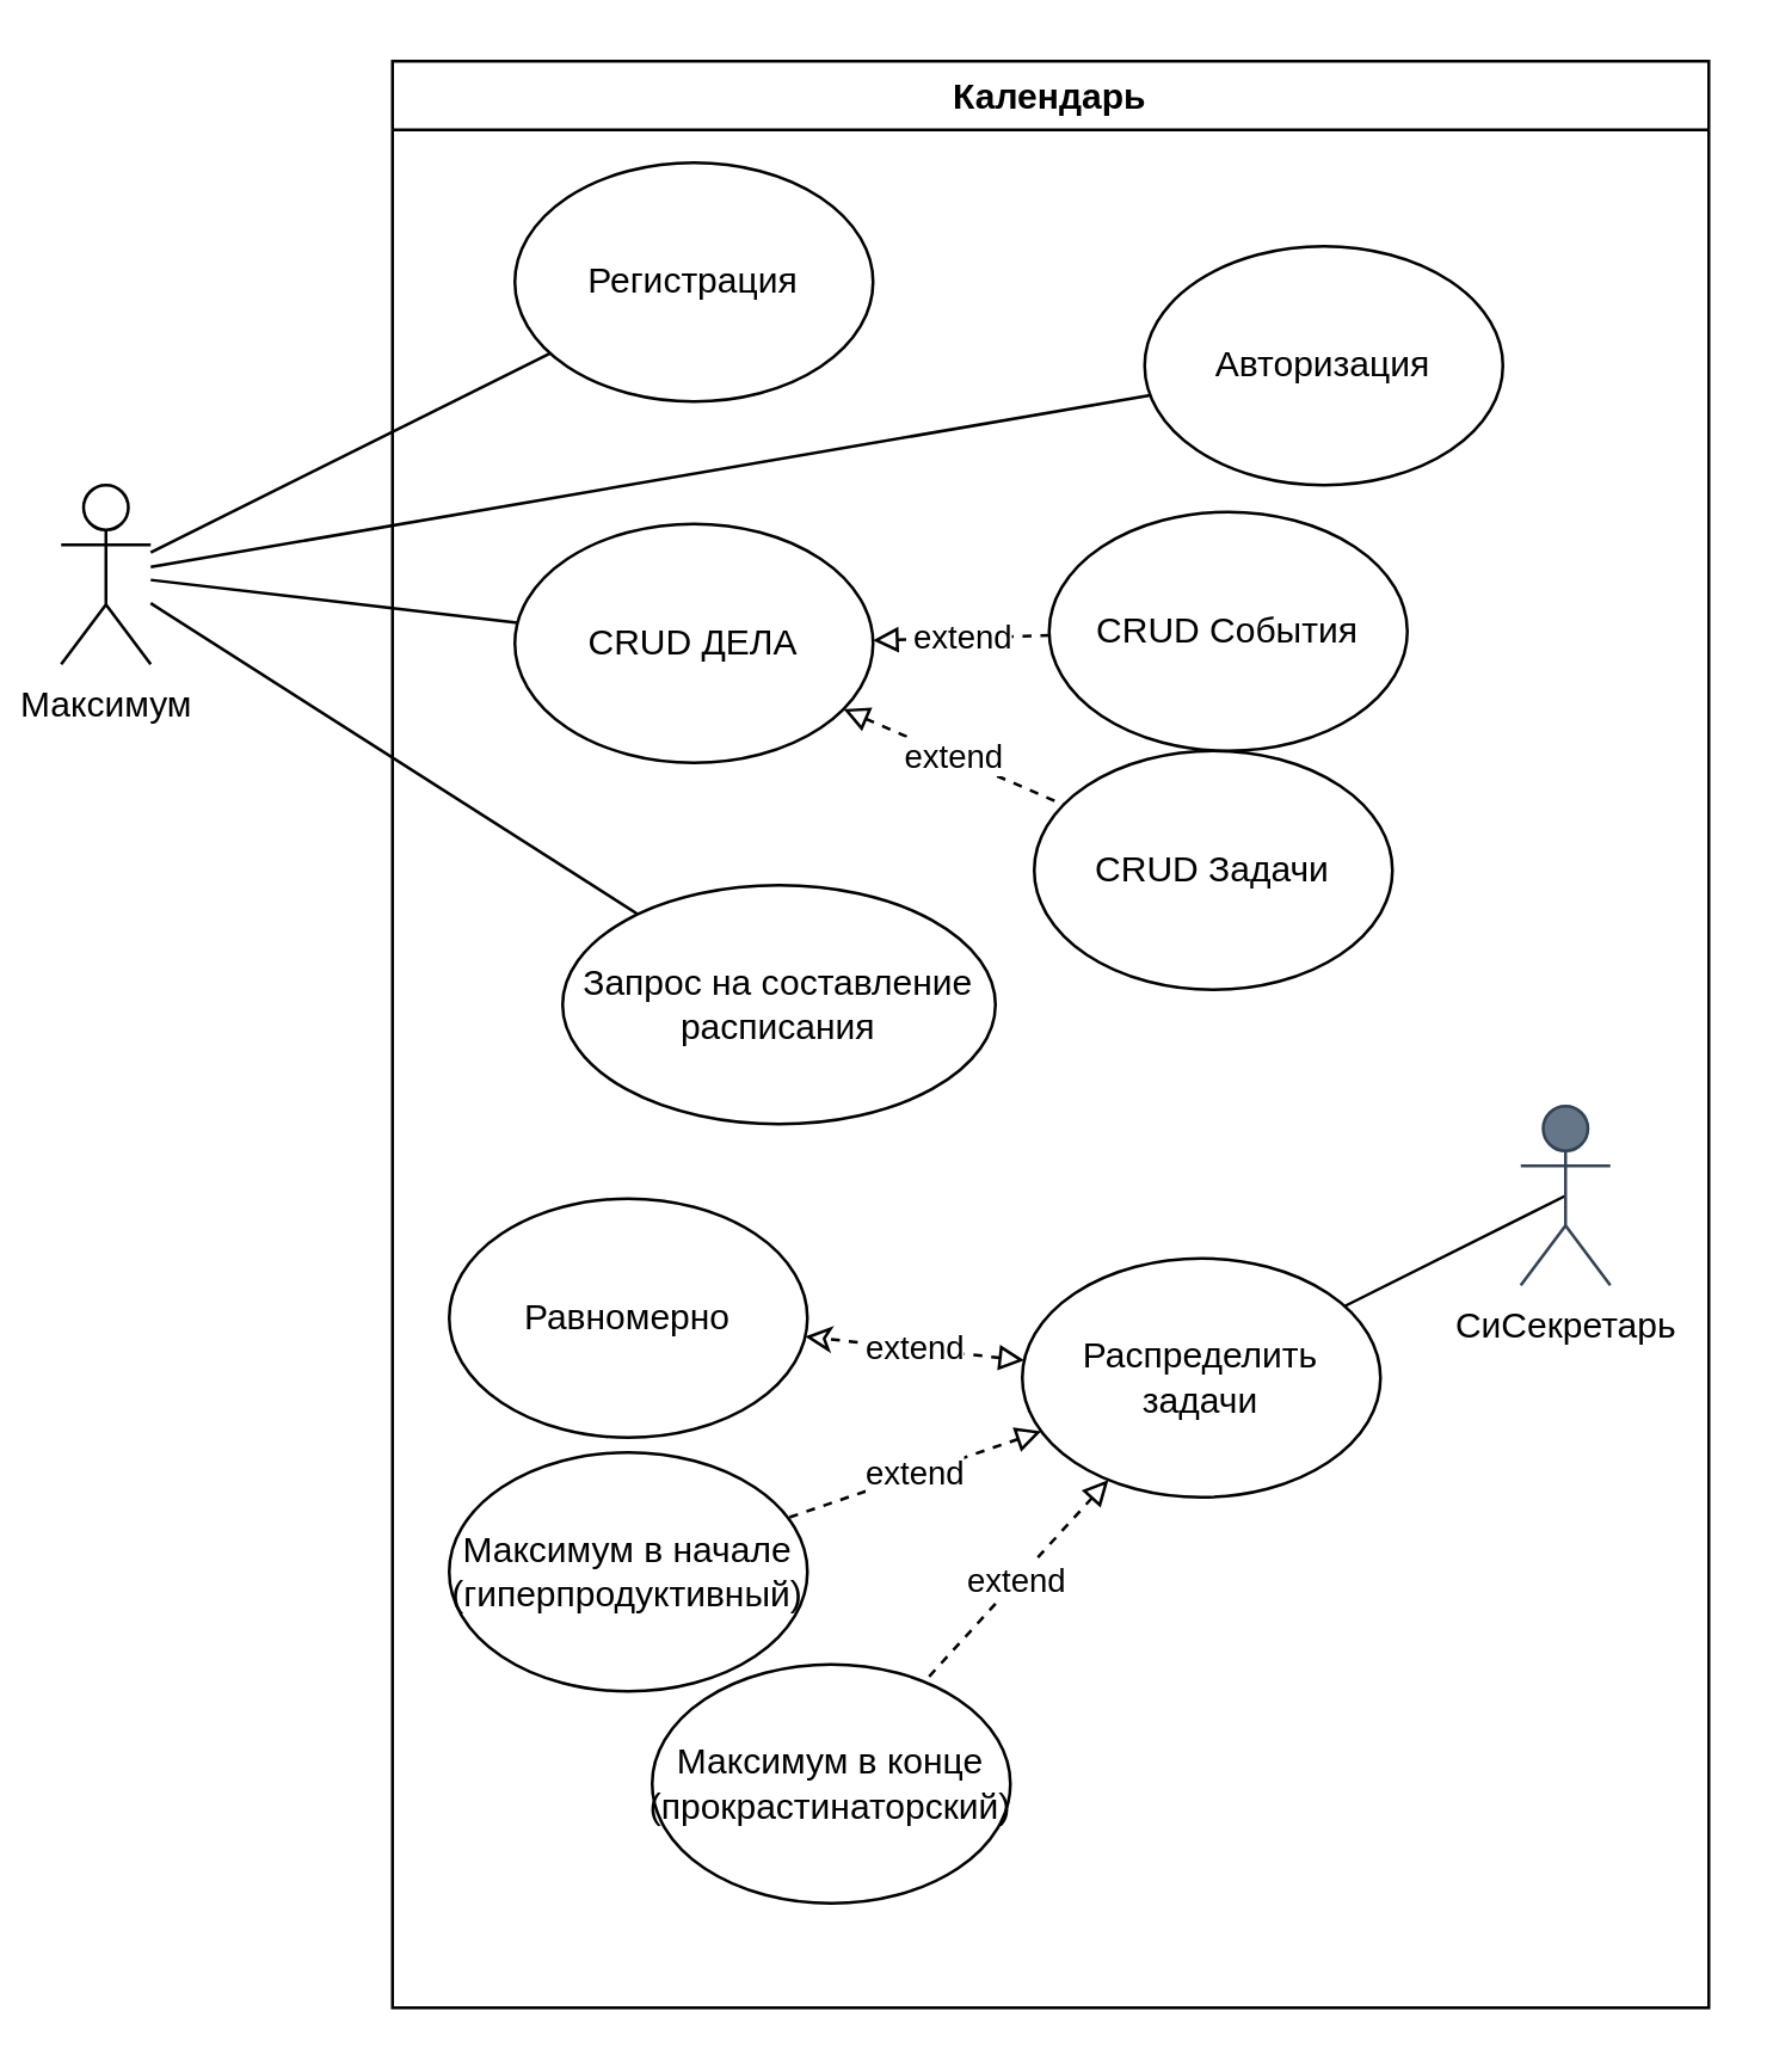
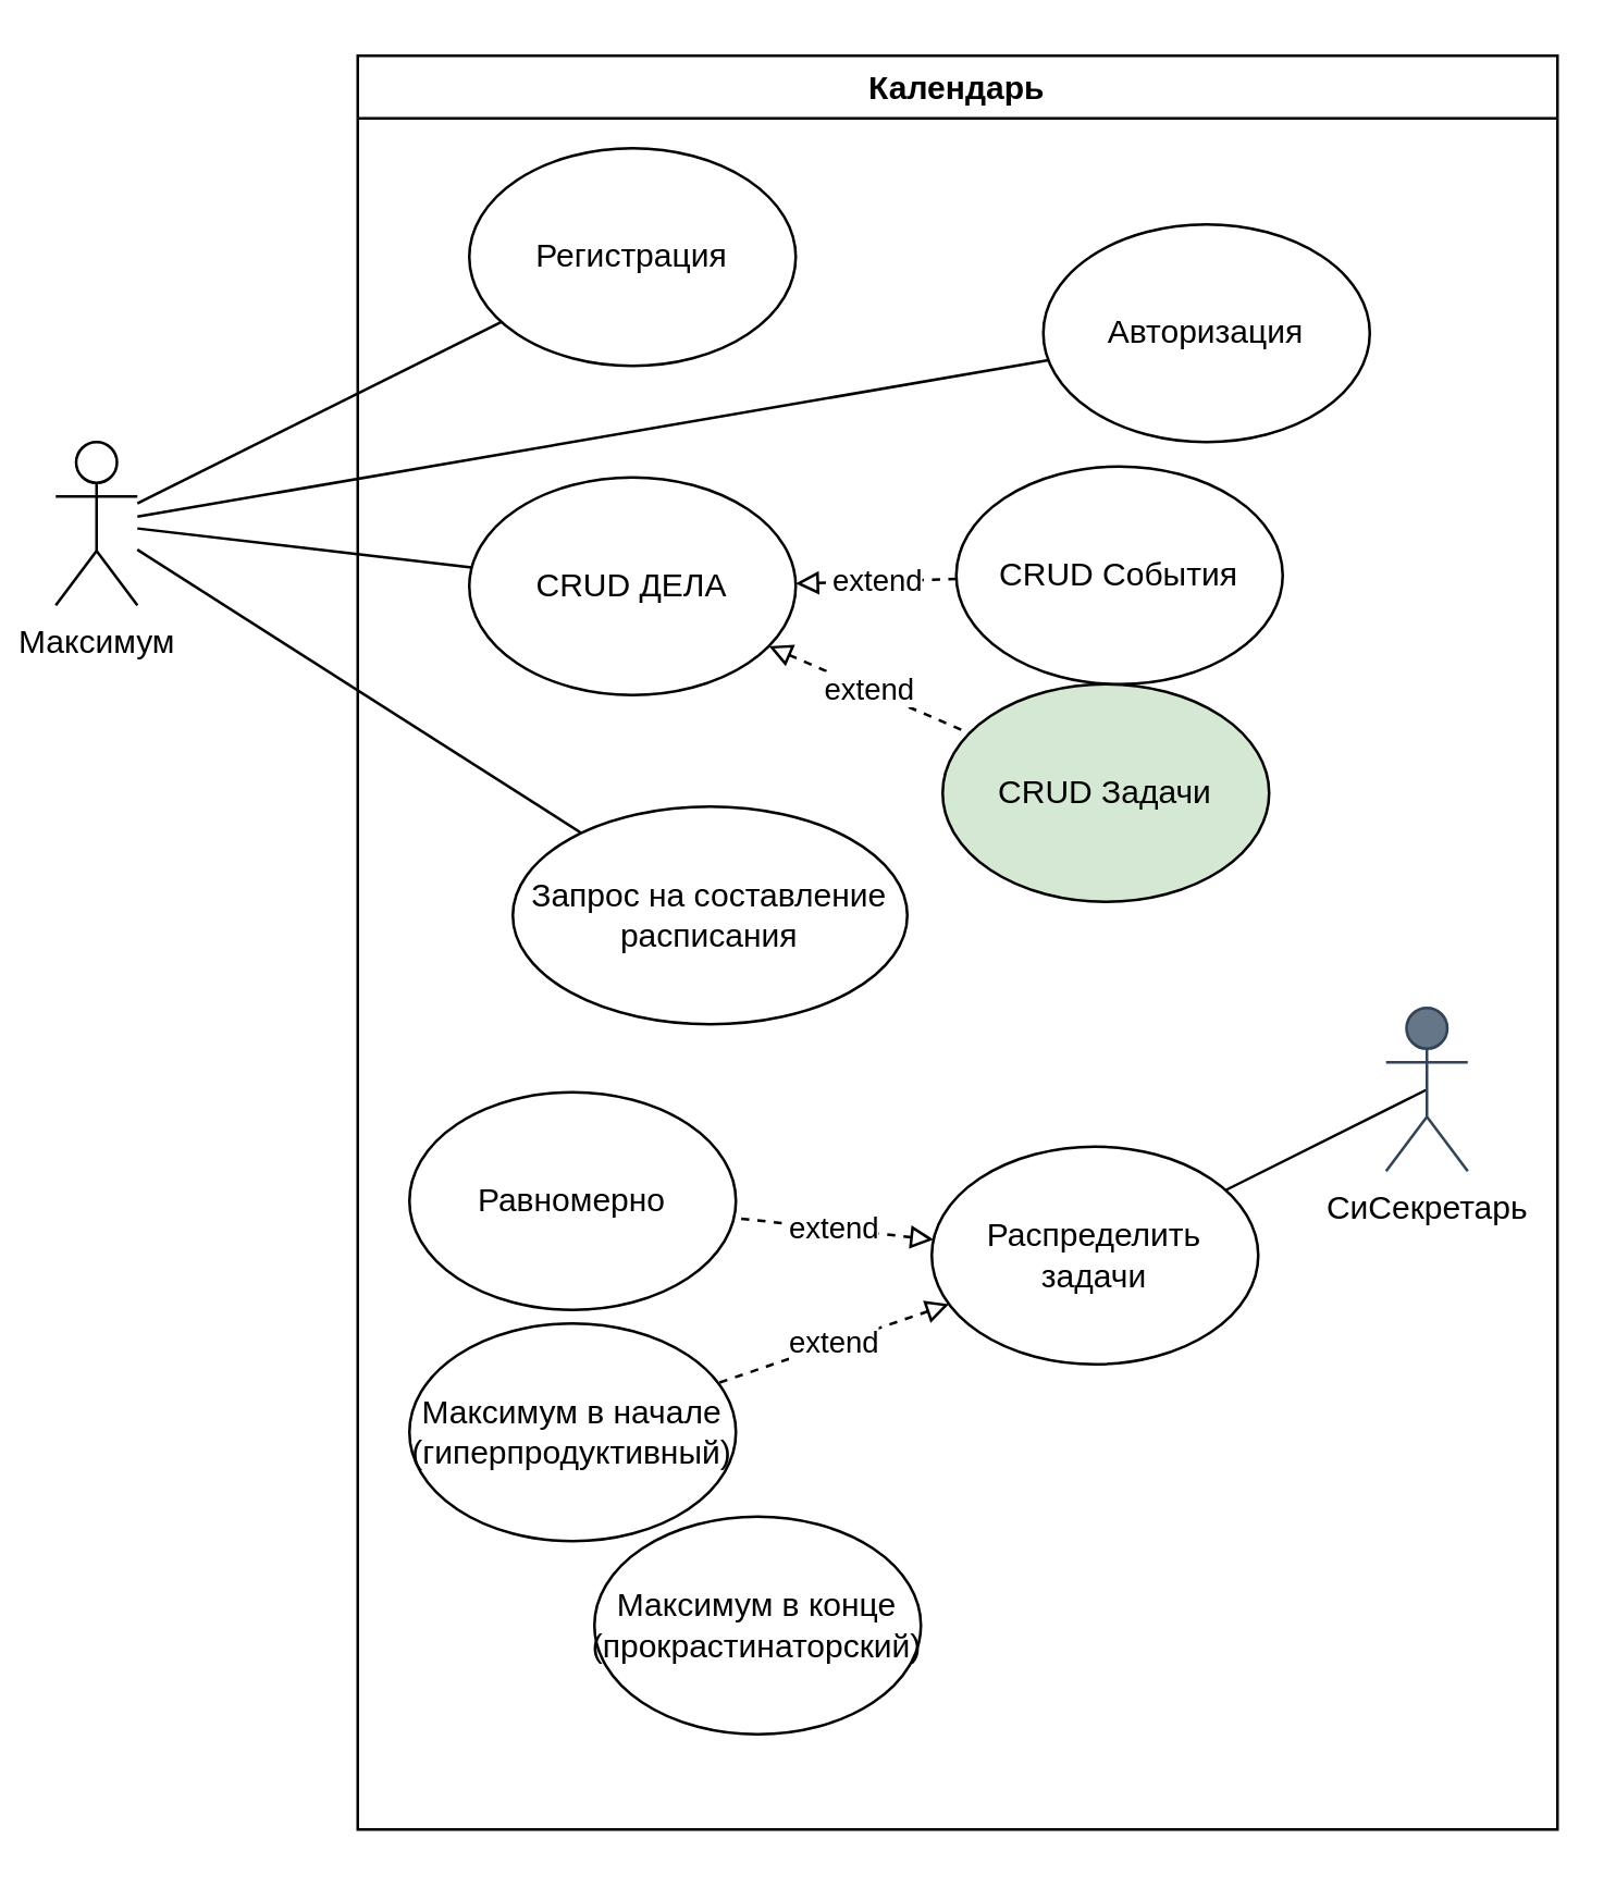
- <mxCell id="9" value="&lt;div&gt;CRUD Задачи&lt;/div&gt;" style="ellipse;whiteSpace=wrap;html=1;" parent="5" vertex="1"><mxGeometry x="215" y="231" width="120" height="80" as="geometry" /></mxCell>
+ <mxCell id="9" value="&lt;div&gt;CRUD Задачи&lt;/div&gt;" style="ellipse;whiteSpace=wrap;html=1;fillColor=#d5e8d4;" parent="5" vertex="1"><mxGeometry x="215" y="231" width="120" height="80" as="geometry" /></mxCell>
- <mxCell id="21" value="extend" style="rounded=0;orthogonalLoop=1;jettySize=auto;html=1;fontColor=#000000;endArrow=classic;endFill=0;startArrow=block;startFill=0;dashed=1;" parent="5" source="16" target="13" edge="1"><mxGeometry relative="1" as="geometry"><mxPoint x="227.334" y="468.889" as="sourcePoint" /><mxPoint x="142.497" y="497.889" as="targetPoint" /></mxGeometry></mxCell>
+ <mxCell id="21" value="extend" style="rounded=0;orthogonalLoop=1;jettySize=auto;html=1;fontColor=#000000;endArrow=none;endFill=0;startArrow=block;startFill=0;dashed=1;" parent="5" source="16" target="13" edge="1"><mxGeometry relative="1" as="geometry"><mxPoint x="227.334" y="468.889" as="sourcePoint" /><mxPoint x="142.497" y="497.889" as="targetPoint" /></mxGeometry></mxCell>
- <mxCell id="18" value="extend" style="rounded=0;orthogonalLoop=1;jettySize=auto;html=1;fontColor=#000000;endArrow=none;endFill=0;startArrow=block;startFill=0;dashed=1;" parent="5" source="16" target="17" edge="1"><mxGeometry relative="1" as="geometry"><mxPoint x="401.965" y="526.0" as="sourcePoint" /></mxGeometry></mxCell>
